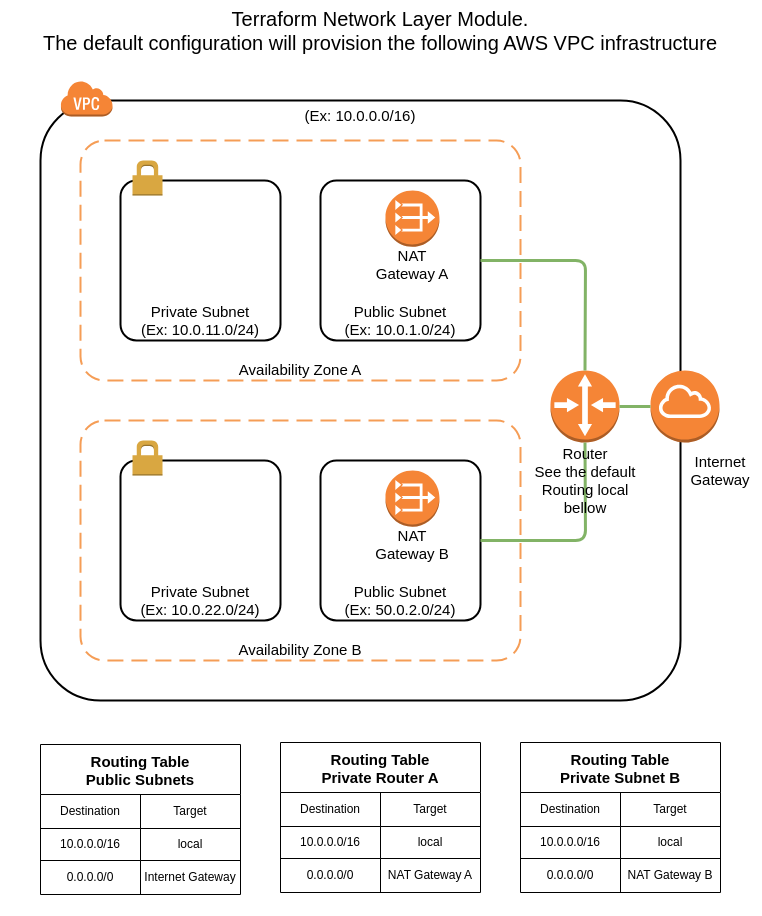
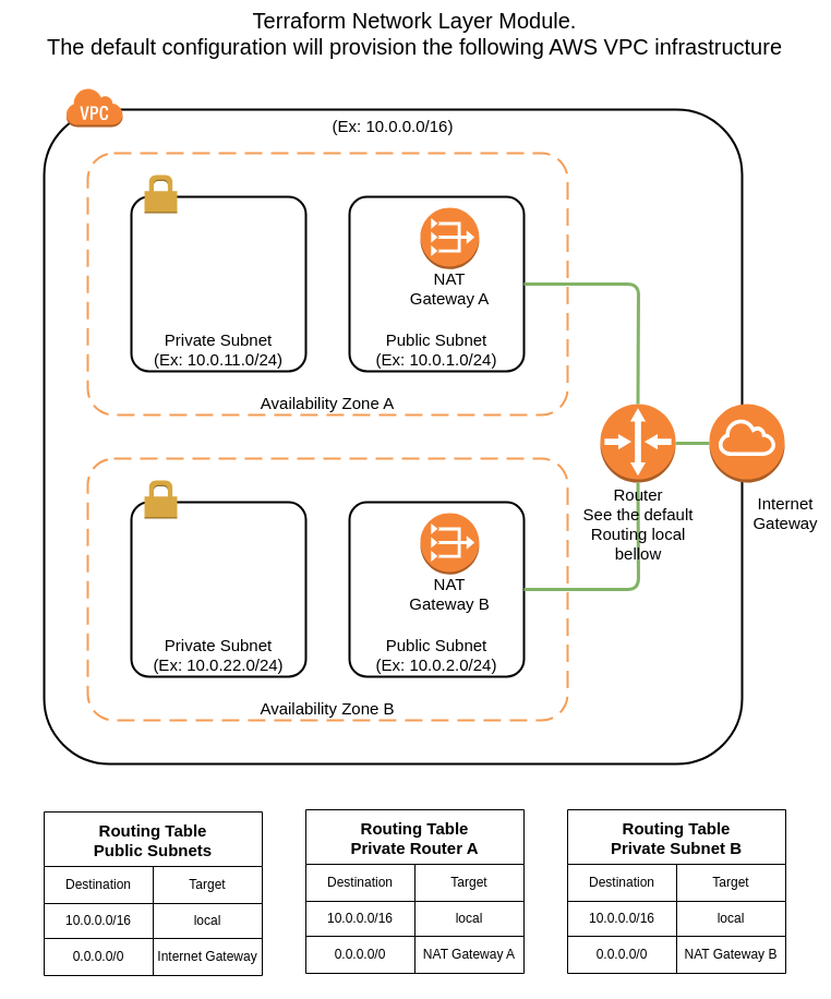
- <mxCell id="17" value="Public Subnet&#10;(Ex: 50.0.2.0/24)" style="rounded=1;arcSize=10;dashed=0;fillColor=none;gradientColor=none;strokeWidth=2;verticalAlign=bottom;fontSize=15;" vertex="1" parent="13"><mxGeometry x="240" y="40" width="160" height="160" as="geometry" /></mxCell>
+ <mxCell id="17" value="Public Subnet&#10;(Ex: 10.0.2.0/24)" style="rounded=1;arcSize=10;dashed=0;fillColor=none;gradientColor=none;strokeWidth=2;verticalAlign=bottom;fontSize=15;" vertex="1" parent="13"><mxGeometry x="240" y="40" width="160" height="160" as="geometry" /></mxCell>
